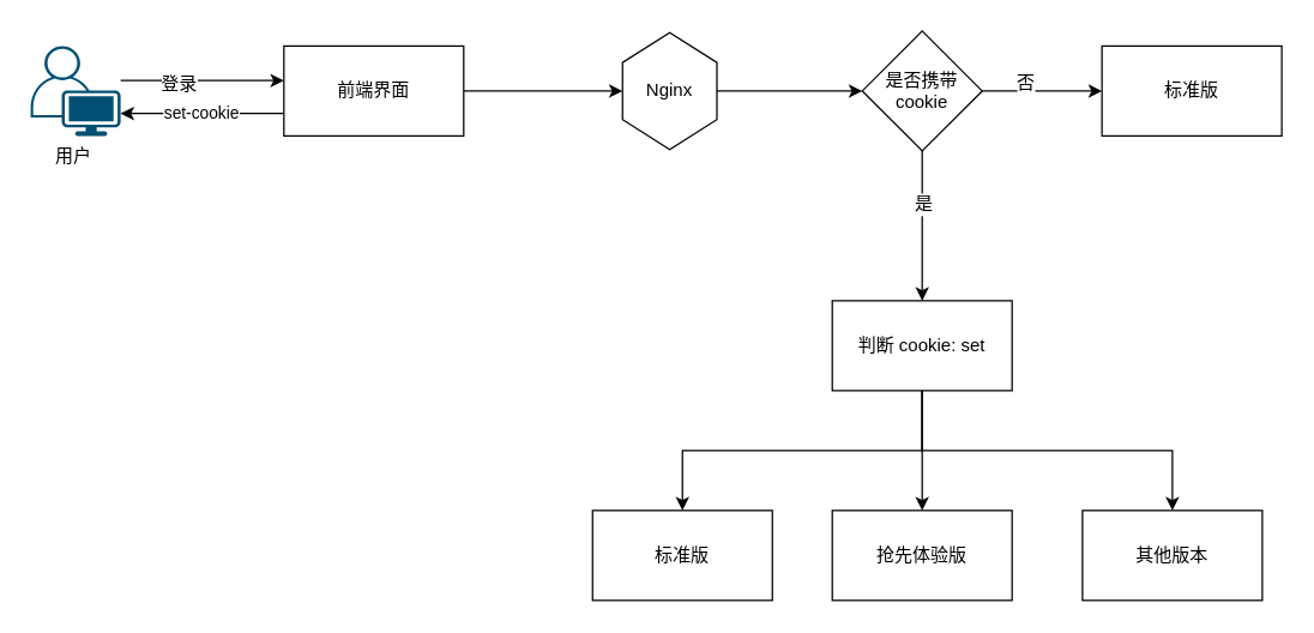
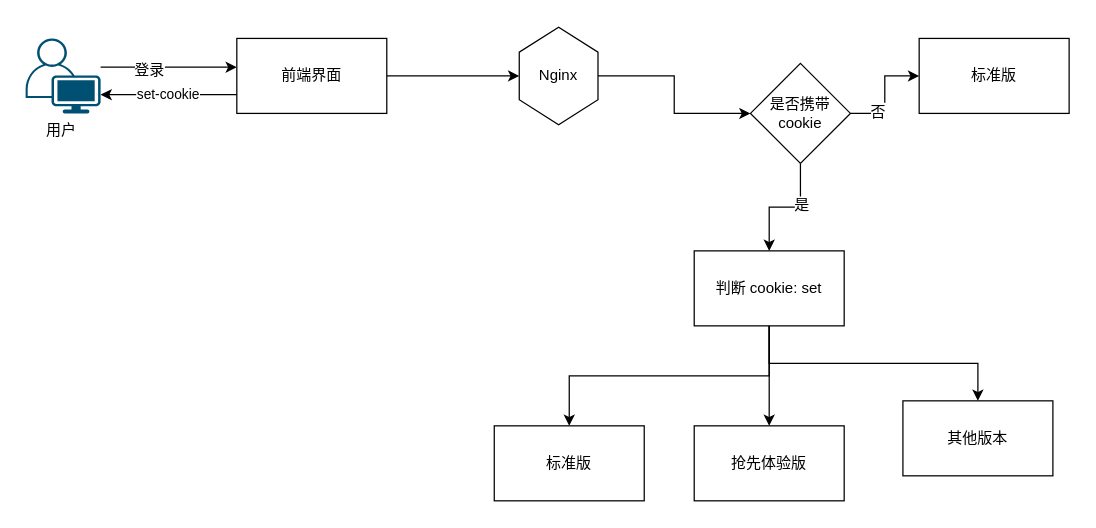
- <mxCell id="14" value="是否携带cookie" style="rhombus;whiteSpace=wrap;html=1;fillStyle=auto;fontSize=12;fontColor=#000000;strokeColor=default;strokeWidth=1;fillColor=#FFFFFF;" parent="1" vertex="1"><mxGeometry x="575" y="20" width="80" height="80" as="geometry" /></mxCell>
+ <mxCell id="14" value="是否携带cookie" style="rhombus;whiteSpace=wrap;html=1;fillStyle=auto;fontSize=12;fontColor=#000000;strokeColor=default;strokeWidth=1;fillColor=#FFFFFF;" parent="1" vertex="1"><mxGeometry x="600" y="50" width="80" height="80" as="geometry" /></mxCell>
- <mxCell id="22" value="其他版本" style="whiteSpace=wrap;html=1;fillColor=#FFFFFF;fontColor=#000000;fillStyle=auto;strokeWidth=1;" parent="1" vertex="1"><mxGeometry x="722" y="340" width="120" height="60" as="geometry" /></mxCell>
+ <mxCell id="22" value="其他版本" style="whiteSpace=wrap;html=1;fillColor=#FFFFFF;fontColor=#000000;fillStyle=auto;strokeWidth=1;" parent="1" vertex="1"><mxGeometry x="722" y="320" width="120" height="60" as="geometry" /></mxCell>
